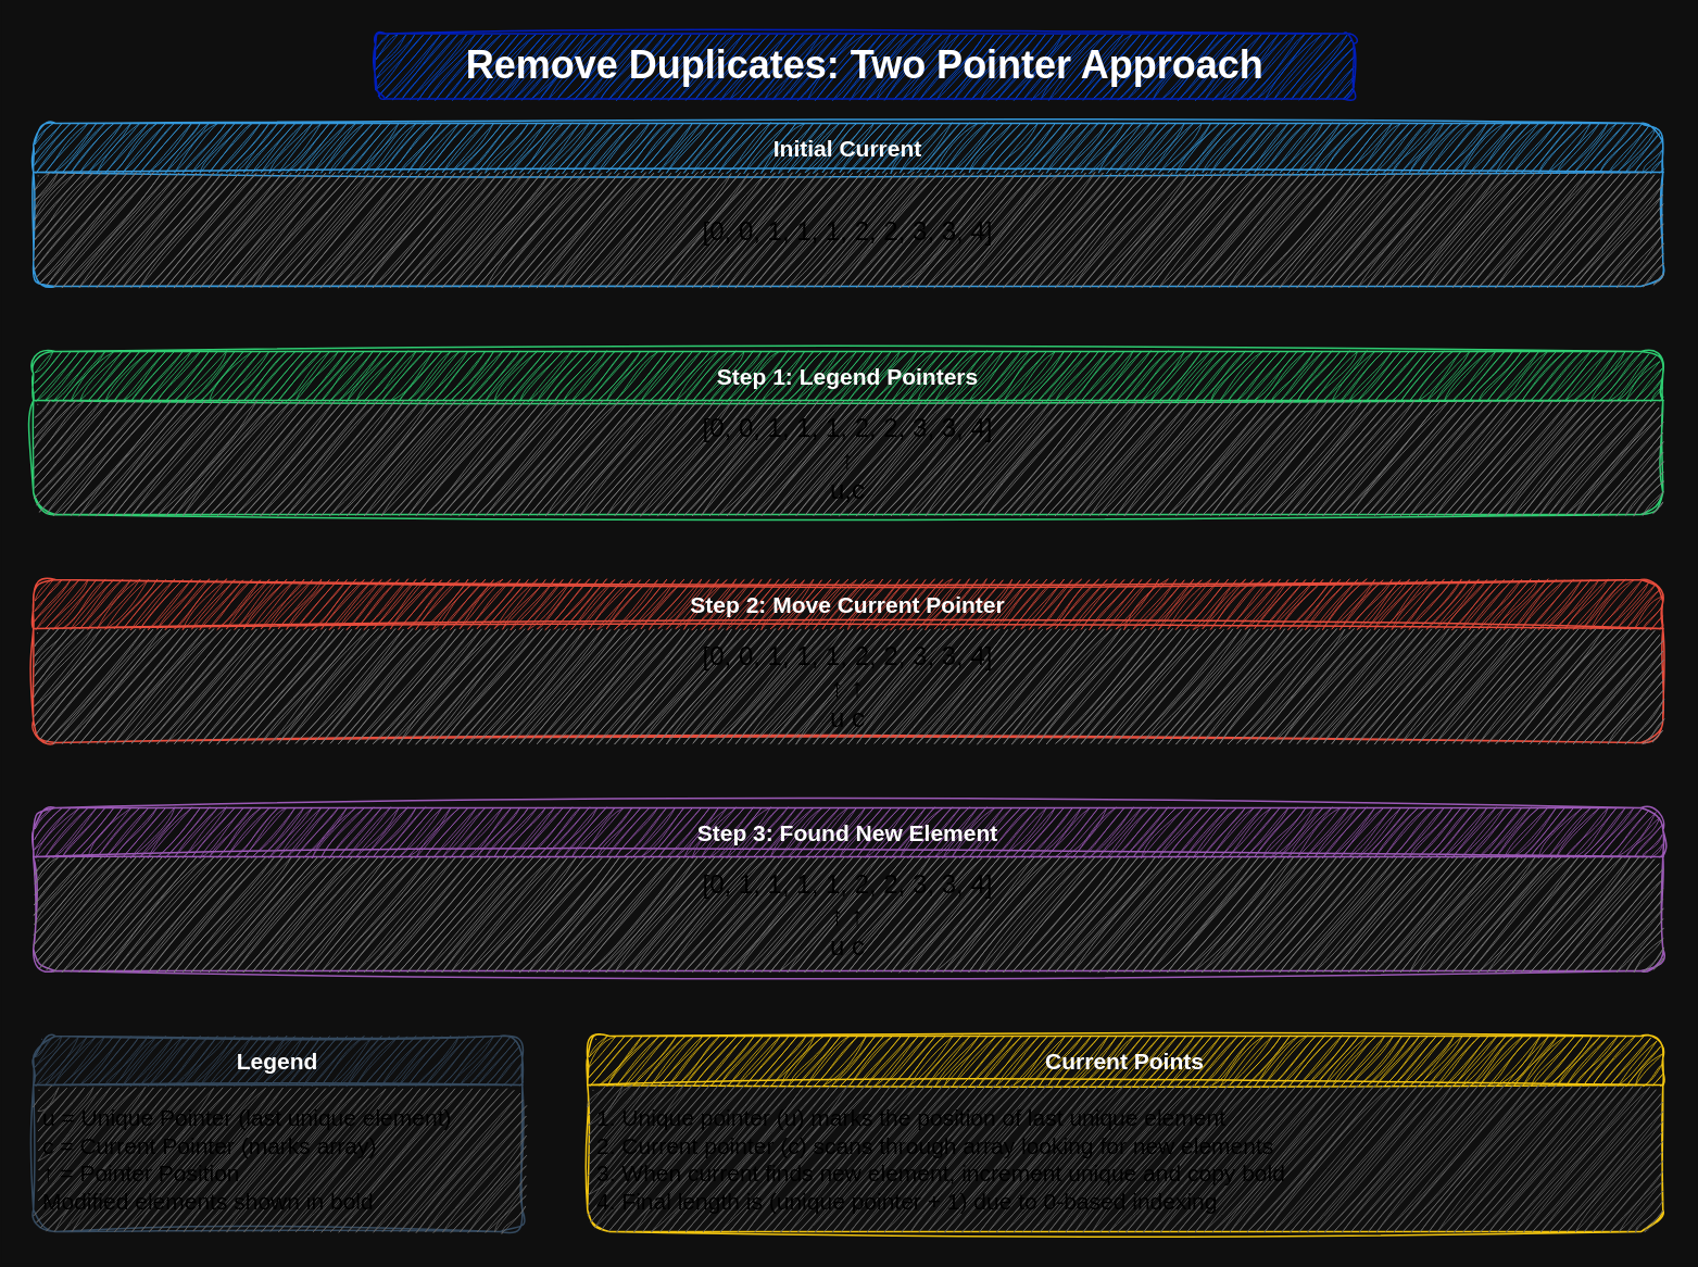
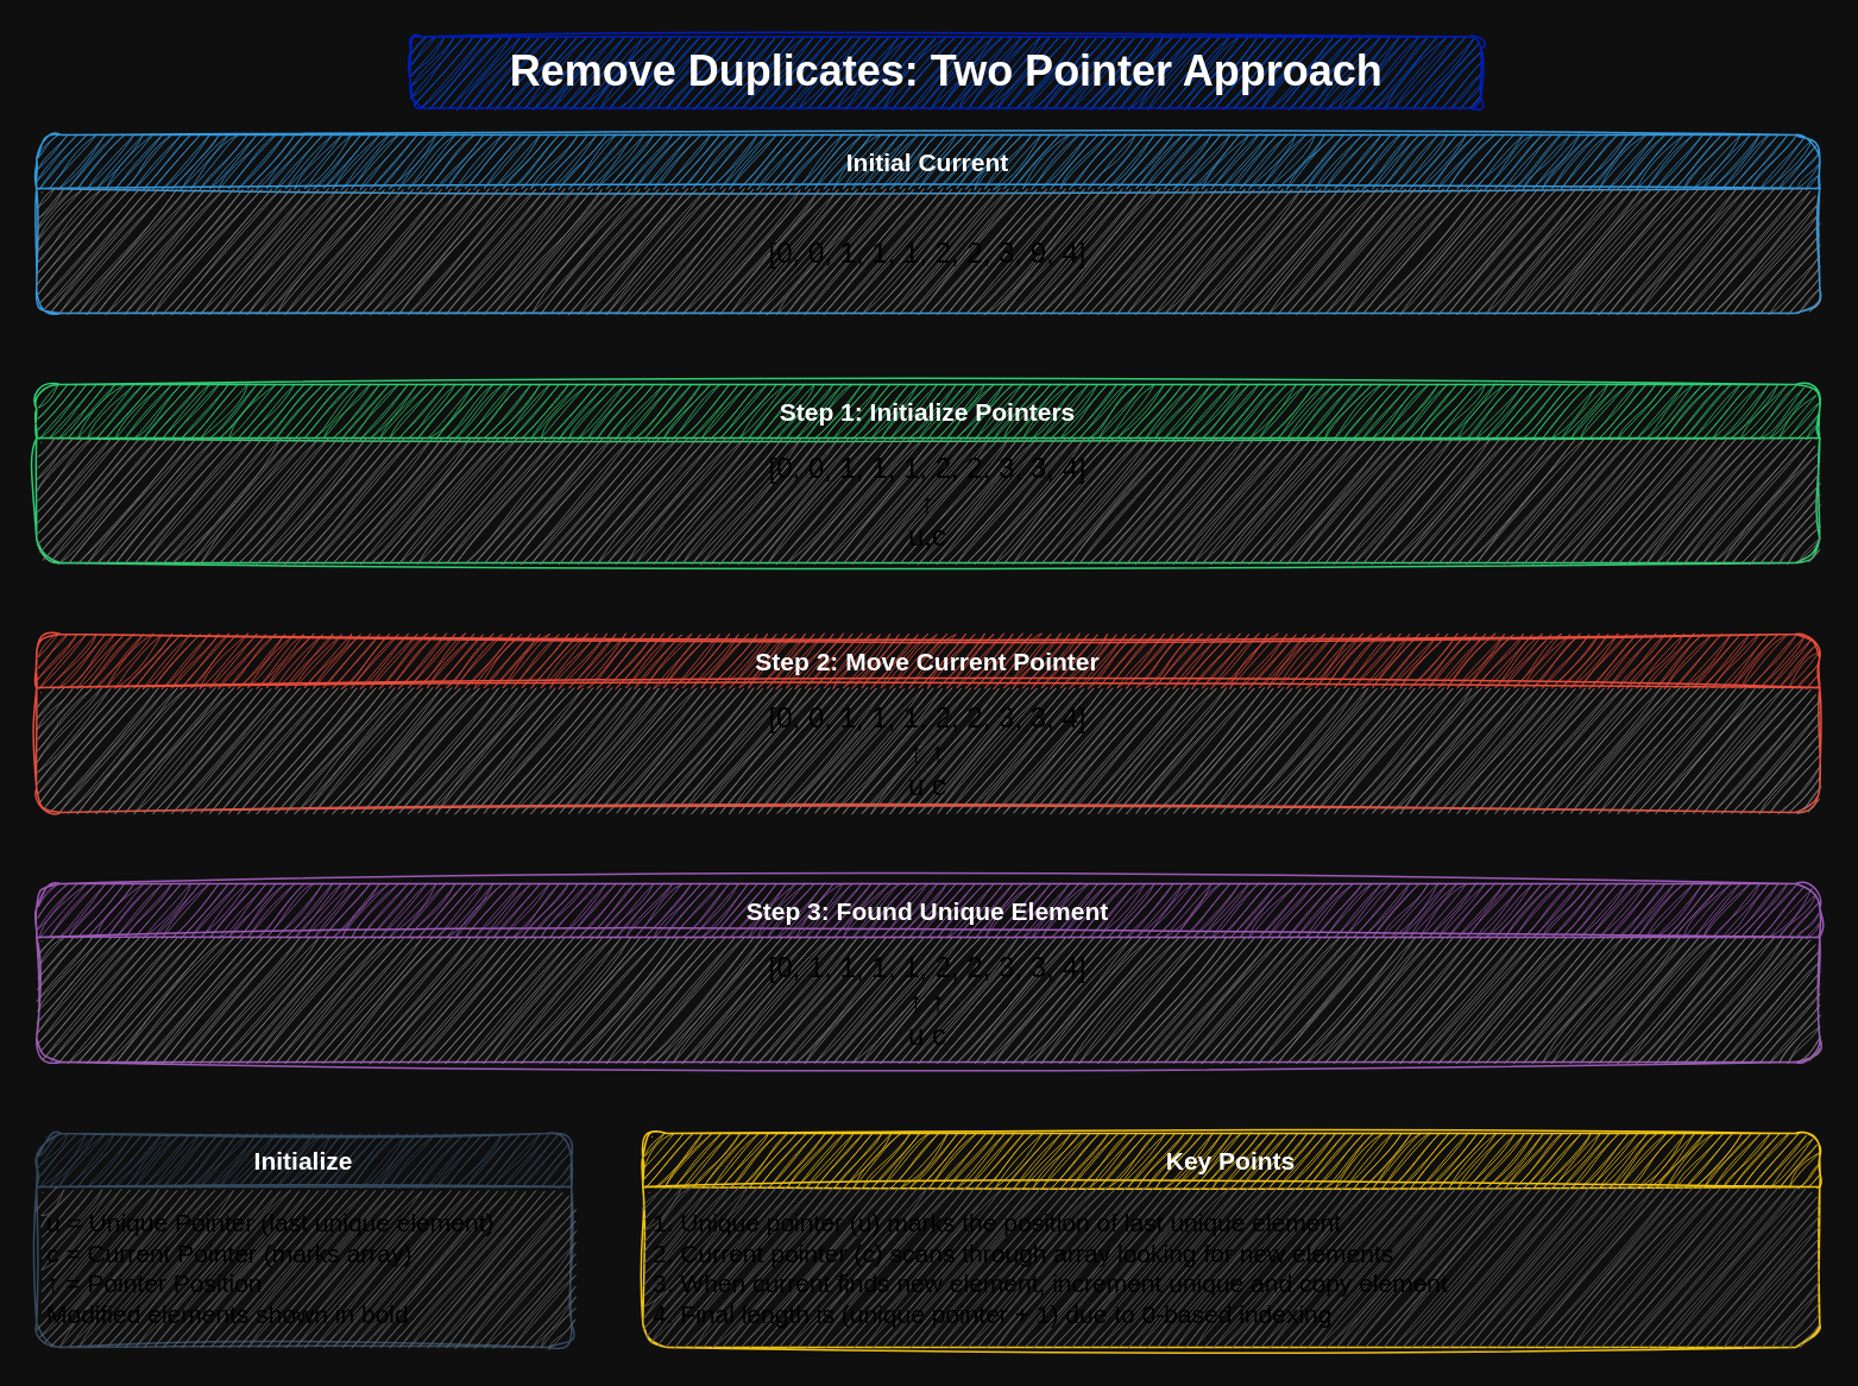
- <mxCell id="4" value="[0, 0, 1, 1, 1, 2, 2, 3, 3, 4]" style="text;strokeColor=none;fillColor=#808080;align=center;verticalAlign=middle;spacingLeft=4;spacingRight=4;overflow=hidden;rotatable=0;points=[[0,0.5],[1,0.5]];portConstraint=eastwest;fontSize=16;sketch=1;curveFitting=1;jiggle=2;rounded=1;" parent="3" vertex="1"><mxGeometry y="30" width="1000" height="70" as="geometry" /></mxCell>
+ <mxCell id="4" value="[0, 0, 1, 1, 1, 2, 2, 3, 9, 4]" style="text;strokeColor=none;fillColor=#808080;align=center;verticalAlign=middle;spacingLeft=4;spacingRight=4;overflow=hidden;rotatable=0;points=[[0,0.5],[1,0.5]];portConstraint=eastwest;fontSize=16;sketch=1;curveFitting=1;jiggle=2;rounded=1;" parent="3" vertex="1"><mxGeometry y="30" width="1000" height="70" as="geometry" /></mxCell>
- <mxCell id="5" value="Step 1: Legend Pointers" style="swimlane;fontStyle=1;childLayout=stackLayout;horizontal=1;startSize=30;fillColor=#2ECC71;horizontalStack=0;resizeParent=1;resizeParentMax=0;resizeLast=0;collapsible=0;marginBottom=0;fontColor=#FFFFFF;strokeColor=#2ECC71;rounded=1;fontSize=14;sketch=1;curveFitting=1;jiggle=2;" parent="1" vertex="1"><mxGeometry x="20" y="215" width="1000" height="100" as="geometry" /></mxCell>
+ <mxCell id="5" value="Step 1: Initialize Pointers" style="swimlane;fontStyle=1;childLayout=stackLayout;horizontal=1;startSize=30;fillColor=#2ECC71;horizontalStack=0;resizeParent=1;resizeParentMax=0;resizeLast=0;collapsible=0;marginBottom=0;fontColor=#FFFFFF;strokeColor=#2ECC71;rounded=1;fontSize=14;sketch=1;curveFitting=1;jiggle=2;" parent="1" vertex="1"><mxGeometry x="20" y="215" width="1000" height="100" as="geometry" /></mxCell>
- <mxCell id="9" value="Step 3: Found New Element" style="swimlane;fontStyle=1;childLayout=stackLayout;horizontal=1;startSize=30;fillColor=#9B59B6;horizontalStack=0;resizeParent=1;resizeParentMax=0;resizeLast=0;collapsible=0;marginBottom=0;fontColor=#FFFFFF;strokeColor=#9B59B6;rounded=1;fontSize=14;sketch=1;curveFitting=1;jiggle=2;" parent="1" vertex="1"><mxGeometry x="20" y="495" width="1000" height="100" as="geometry" /></mxCell>
+ <mxCell id="9" value="Step 3: Found Unique Element" style="swimlane;fontStyle=1;childLayout=stackLayout;horizontal=1;startSize=30;fillColor=#9B59B6;horizontalStack=0;resizeParent=1;resizeParentMax=0;resizeLast=0;collapsible=0;marginBottom=0;fontColor=#FFFFFF;strokeColor=#9B59B6;rounded=1;fontSize=14;sketch=1;curveFitting=1;jiggle=2;" parent="1" vertex="1"><mxGeometry x="20" y="495" width="1000" height="100" as="geometry" /></mxCell>
- <mxCell id="11" value="Legend" style="swimlane;fontStyle=1;childLayout=stackLayout;horizontal=1;startSize=30;fillColor=#34495E;horizontalStack=0;resizeParent=1;resizeParentMax=0;resizeLast=0;collapsible=0;marginBottom=0;fontColor=#FFFFFF;strokeColor=#34495E;rounded=1;fontSize=14;sketch=1;curveFitting=1;jiggle=2;" parent="1" vertex="1"><mxGeometry x="20" y="635" width="300" height="120" as="geometry" /></mxCell>
+ <mxCell id="11" value="Initialize" style="swimlane;fontStyle=1;childLayout=stackLayout;horizontal=1;startSize=30;fillColor=#34495E;horizontalStack=0;resizeParent=1;resizeParentMax=0;resizeLast=0;collapsible=0;marginBottom=0;fontColor=#FFFFFF;strokeColor=#34495E;rounded=1;fontSize=14;sketch=1;curveFitting=1;jiggle=2;" parent="1" vertex="1"><mxGeometry x="20" y="635" width="300" height="120" as="geometry" /></mxCell>
- <mxCell id="13" value="Current Points" style="swimlane;fontStyle=1;childLayout=stackLayout;horizontal=1;startSize=30;fillColor=#F1C40F;horizontalStack=0;resizeParent=1;resizeParentMax=0;resizeLast=0;collapsible=0;marginBottom=0;fontColor=#FFFFFF;strokeColor=#F1C40F;rounded=1;fontSize=14;sketch=1;curveFitting=1;jiggle=2;" parent="1" vertex="1"><mxGeometry x="360" y="635" width="660" height="120" as="geometry" /></mxCell>
+ <mxCell id="13" value="Key Points" style="swimlane;fontStyle=1;childLayout=stackLayout;horizontal=1;startSize=30;fillColor=#F1C40F;horizontalStack=0;resizeParent=1;resizeParentMax=0;resizeLast=0;collapsible=0;marginBottom=0;fontColor=#FFFFFF;strokeColor=#F1C40F;rounded=1;fontSize=14;sketch=1;curveFitting=1;jiggle=2;" parent="1" vertex="1"><mxGeometry x="360" y="635" width="660" height="120" as="geometry" /></mxCell>
- <mxCell id="14" value="1. Unique pointer (u) marks the position of last unique element&#10;2. Current pointer (c) scans through array looking for new elements&#10;3. When current finds new element, increment unique and copy bold&#10;4. Final length is (unique pointer + 1) due to 0-based indexing" style="text;strokeColor=none;fillColor=#666666;align=left;verticalAlign=middle;spacingLeft=4;spacingRight=4;overflow=hidden;rotatable=0;points=[[0,0.5],[1,0.5]];portConstraint=eastwest;fontSize=14;sketch=1;curveFitting=1;jiggle=2;rounded=1;" parent="13" vertex="1"><mxGeometry y="30" width="660" height="90" as="geometry" /></mxCell>
+ <mxCell id="14" value="1. Unique pointer (u) marks the position of last unique element&#10;2. Current pointer (c) scans through array looking for new elements&#10;3. When current finds new element, increment unique and copy element&#10;4. Final length is (unique pointer + 1) due to 0-based indexing" style="text;strokeColor=none;fillColor=#666666;align=left;verticalAlign=middle;spacingLeft=4;spacingRight=4;overflow=hidden;rotatable=0;points=[[0,0.5],[1,0.5]];portConstraint=eastwest;fontSize=14;sketch=1;curveFitting=1;jiggle=2;rounded=1;" parent="13" vertex="1"><mxGeometry y="30" width="660" height="90" as="geometry" /></mxCell>
